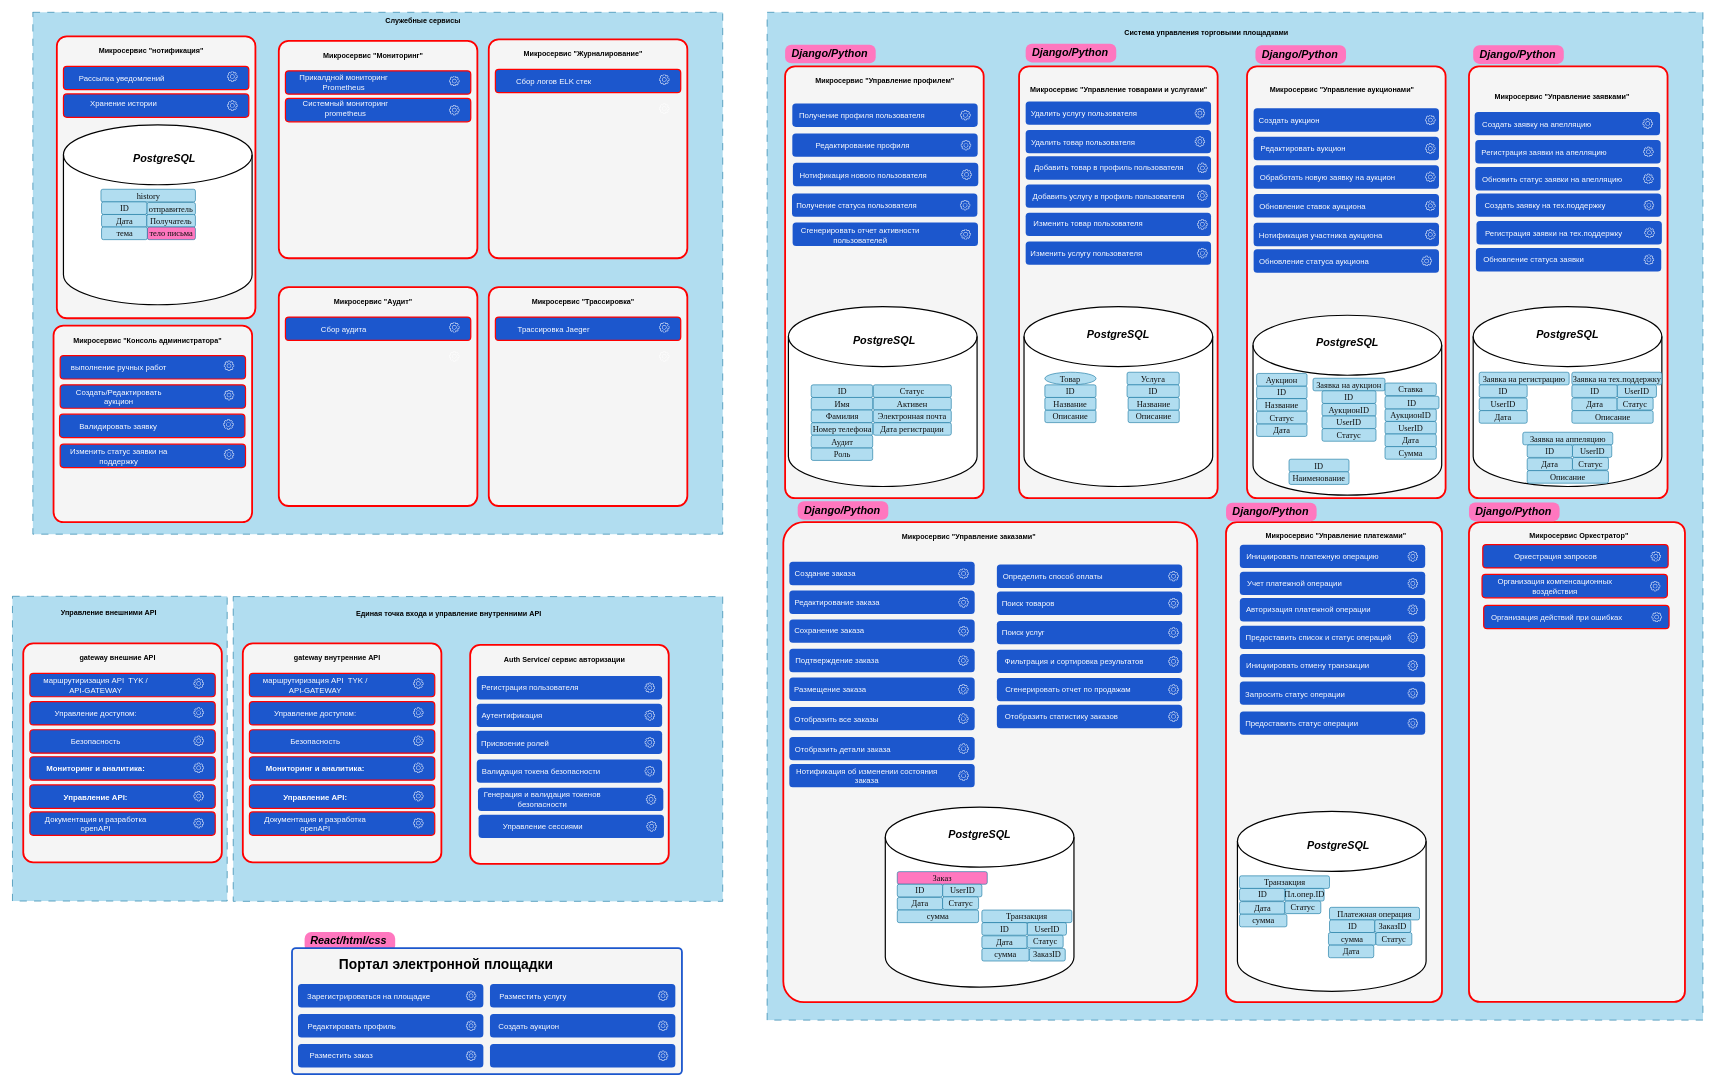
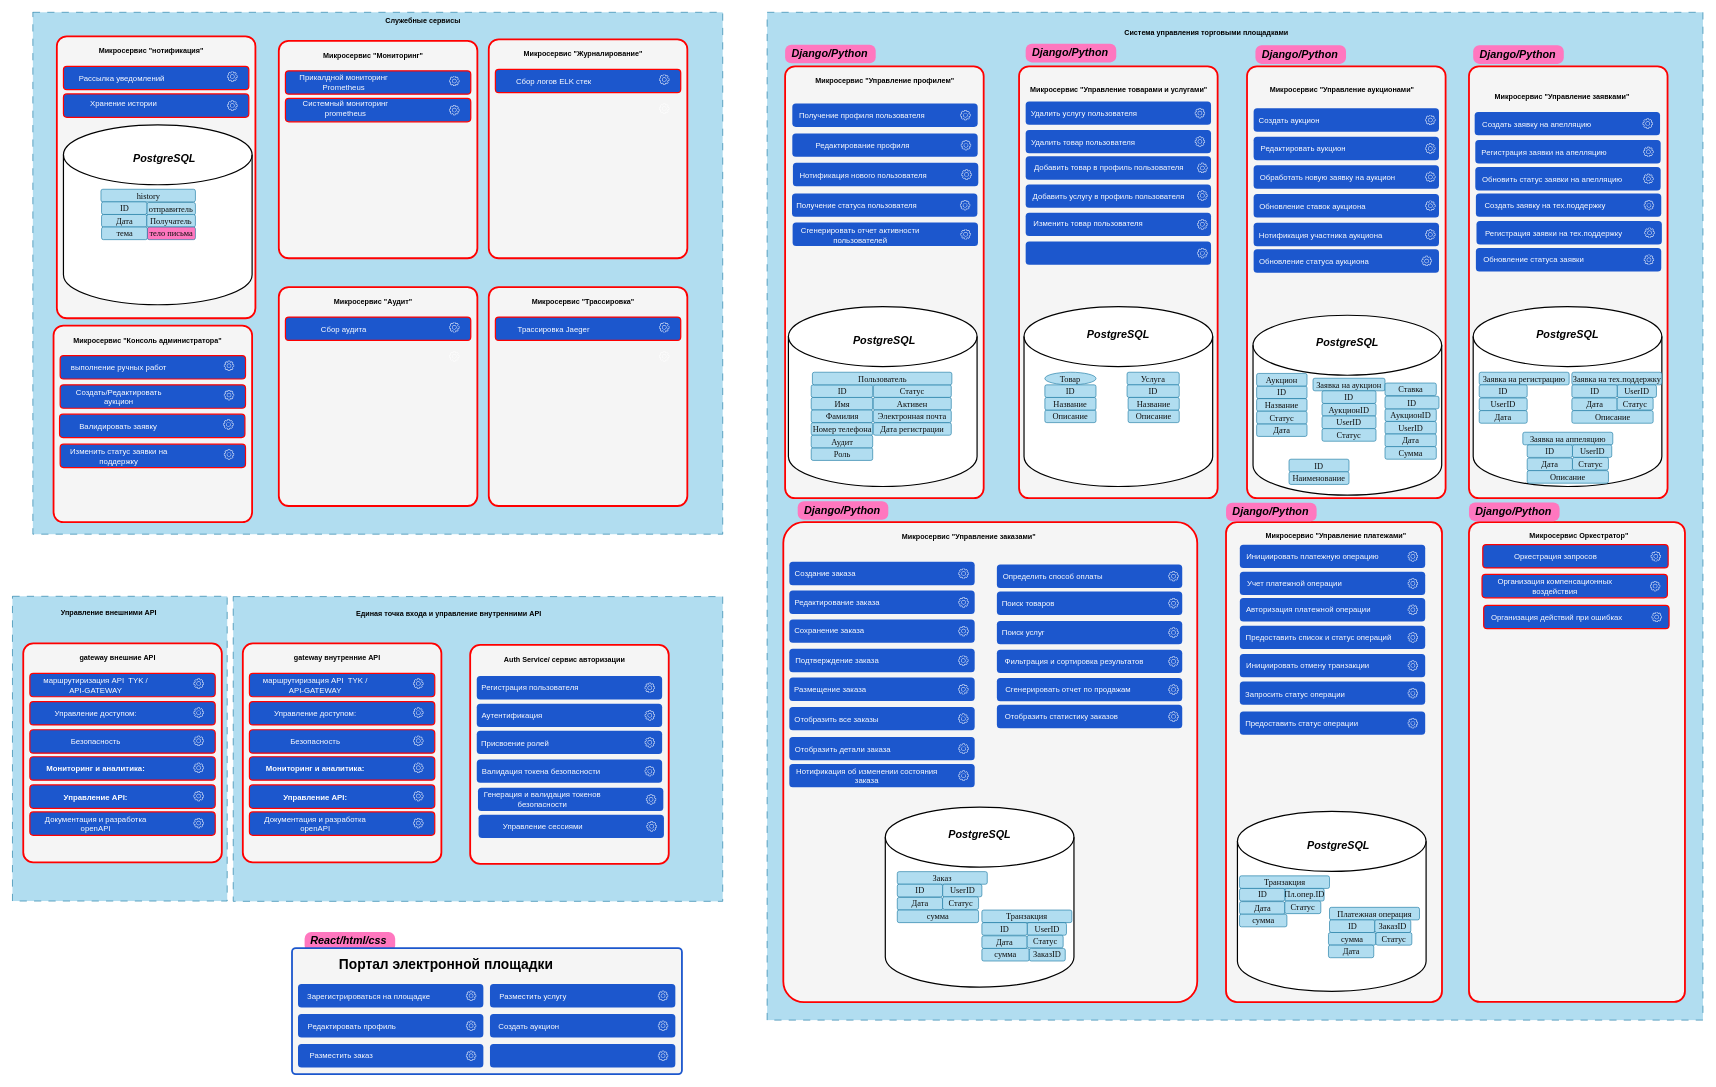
- <mxCell id="230" value="Изменить услугу пользователя" style="text;html=1;align=center;verticalAlign=middle;whiteSpace=wrap;rounded=1;fontSize=13;fontColor=#FFFFFF;strokeColor=none;" parent="1" vertex="1"><mxGeometry x="1713" y="406.5" width="195" height="30" as="geometry" /></mxCell>
+ <mxCell id="130" value="&lt;p style=&quot;margin: 0px 0px 0px 13px; text-indent: -13px; font-variant-numeric: normal; font-variant-east-asian: normal; font-variant-alternates: normal; font-kerning: auto; font-optical-sizing: auto; font-feature-settings: normal; font-variation-settings: normal; font-variant-position: normal; font-stretch: normal; font-size: 14px; line-height: normal; color: rgb(14, 14, 14); text-align: start;&quot; class=&quot;p1&quot;&gt;&lt;font face=&quot;Times New Roman&quot;&gt;Пользователь&lt;/font&gt;&lt;/p&gt;" style="rounded=1;whiteSpace=wrap;html=1;fillColor=#b1ddf0;strokeColor=#10739e;" parent="117" vertex="1"><mxGeometry x="40" y="109.5" width="232.5" height="21" as="geometry" /></mxCell>
- <mxCell id="26" value="&lt;p style=&quot;margin: 0px 0px 0px 13px; text-indent: -13px; font-variant-numeric: normal; font-variant-east-asian: normal; font-variant-alternates: normal; font-kerning: auto; font-optical-sizing: auto; font-feature-settings: normal; font-variation-settings: normal; font-variant-position: normal; font-stretch: normal; line-height: normal; color: rgb(14, 14, 14); text-align: start;&quot; class=&quot;p1&quot;&gt;&lt;font style=&quot;font-size: 14px;&quot; face=&quot;Times New Roman&quot;&gt;Заказ&lt;/font&gt;&lt;/p&gt;" style="rounded=1;whiteSpace=wrap;html=1;fillColor=#ff77bf;strokeColor=#10739e;" parent="23" vertex="1"><mxGeometry x="20" y="107.5" width="150" height="21" as="geometry" /></mxCell>
+ <mxCell id="26" value="&lt;p style=&quot;margin: 0px 0px 0px 13px; text-indent: -13px; font-variant-numeric: normal; font-variant-east-asian: normal; font-variant-alternates: normal; font-kerning: auto; font-optical-sizing: auto; font-feature-settings: normal; font-variation-settings: normal; font-variant-position: normal; font-stretch: normal; line-height: normal; color: rgb(14, 14, 14); text-align: start;&quot; class=&quot;p1&quot;&gt;&lt;font style=&quot;font-size: 14px;&quot; face=&quot;Times New Roman&quot;&gt;Заказ&lt;/font&gt;&lt;/p&gt;" style="rounded=1;whiteSpace=wrap;html=1;fillColor=#b1ddf0;strokeColor=#10739e;" parent="23" vertex="1"><mxGeometry x="20" y="107.5" width="150" height="21" as="geometry" /></mxCell>
